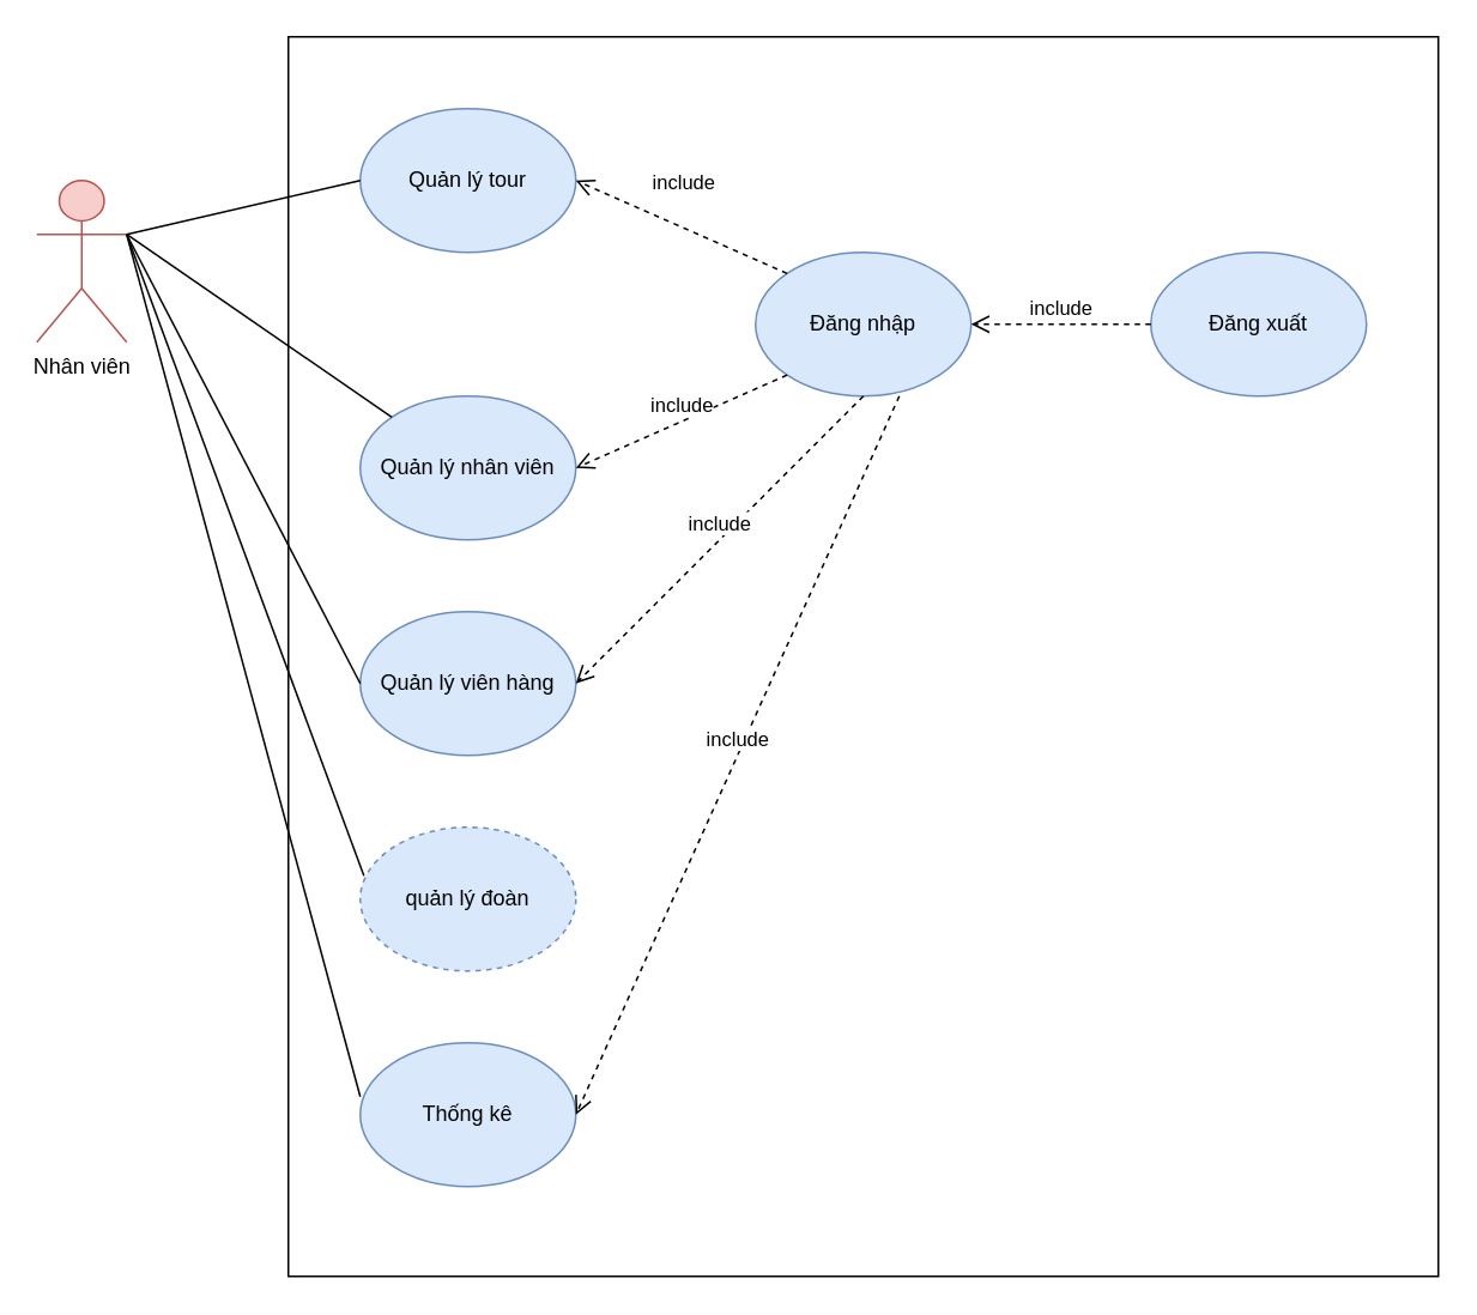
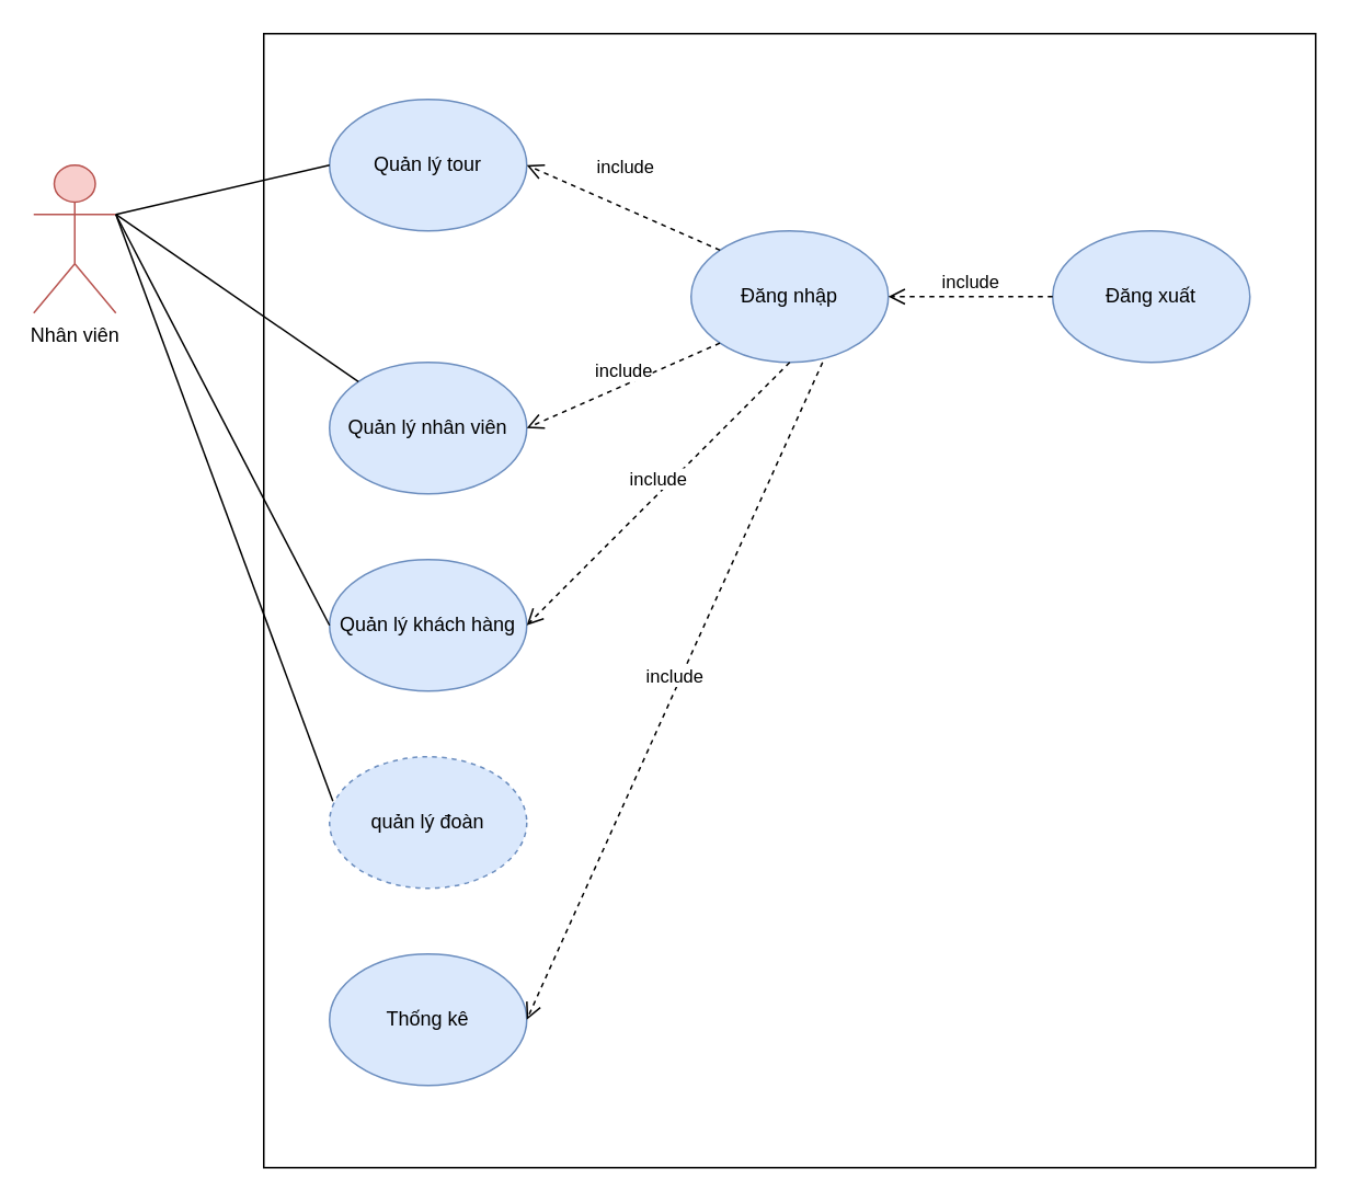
- <mxCell id="19" value="" style="endArrow=none;html=1;entryX=0;entryY=0.375;entryDx=0;entryDy=0;entryPerimeter=0;exitX=1;exitY=0.333;exitDx=0;exitDy=0;exitPerimeter=0;" parent="1" source="3" target="17" edge="1"><mxGeometry width="50" height="50" relative="1" as="geometry"><mxPoint x="80" y="220" as="sourcePoint" /><mxPoint x="212.04" y="567.04" as="targetPoint" /></mxGeometry></mxCell>
- <mxCell id="13" value="Quản lý viên hàng" style="ellipse;whiteSpace=wrap;html=1;fillColor=#dae8fc;strokeColor=#6c8ebf;" parent="1" vertex="1"><mxGeometry x="200" y="340" width="120" height="80" as="geometry" /></mxCell>
+ <mxCell id="13" value="Quản lý khách hàng" style="ellipse;whiteSpace=wrap;html=1;fillColor=#dae8fc;strokeColor=#6c8ebf;" parent="1" vertex="1"><mxGeometry x="200" y="340" width="120" height="80" as="geometry" /></mxCell>
